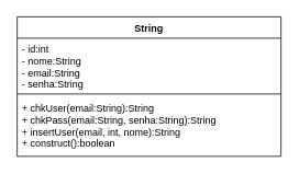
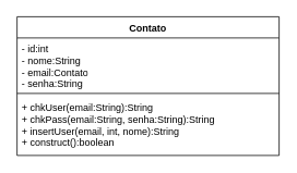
- <mxCell id="2" value="String" style="swimlane;fontStyle=1;align=center;verticalAlign=top;childLayout=stackLayout;horizontal=1;startSize=26;horizontalStack=0;resizeParent=1;resizeParentMax=0;resizeLast=0;collapsible=1;marginBottom=0;whiteSpace=wrap;html=1;" parent="1" vertex="1"><mxGeometry x="20" y="20" width="320" height="170" as="geometry" /></mxCell>
+ <mxCell id="2" value="Contato" style="swimlane;fontStyle=1;align=center;verticalAlign=top;childLayout=stackLayout;horizontal=1;startSize=26;horizontalStack=0;resizeParent=1;resizeParentMax=0;resizeLast=0;collapsible=1;marginBottom=0;whiteSpace=wrap;html=1;" parent="1" vertex="1"><mxGeometry x="20" y="20" width="320" height="170" as="geometry" /></mxCell>
- <mxCell id="3" value="- id:int&lt;div&gt;- nome:String&lt;/div&gt;&lt;div&gt;- email:String&lt;/div&gt;&lt;div&gt;- senha:String&lt;/div&gt;" style="text;strokeColor=none;fillColor=none;align=left;verticalAlign=top;spacingLeft=4;spacingRight=4;overflow=hidden;rotatable=0;points=[[0,0.5],[1,0.5]];portConstraint=eastwest;whiteSpace=wrap;html=1;" parent="2" vertex="1"><mxGeometry y="26" width="320" height="64" as="geometry" /></mxCell>
+ <mxCell id="3" value="- id:int&lt;div&gt;- nome:String&lt;/div&gt;&lt;div&gt;- email:Contato&lt;/div&gt;&lt;div&gt;- senha:String&lt;/div&gt;" style="text;strokeColor=none;fillColor=none;align=left;verticalAlign=top;spacingLeft=4;spacingRight=4;overflow=hidden;rotatable=0;points=[[0,0.5],[1,0.5]];portConstraint=eastwest;whiteSpace=wrap;html=1;" parent="2" vertex="1"><mxGeometry y="26" width="320" height="64" as="geometry" /></mxCell>
